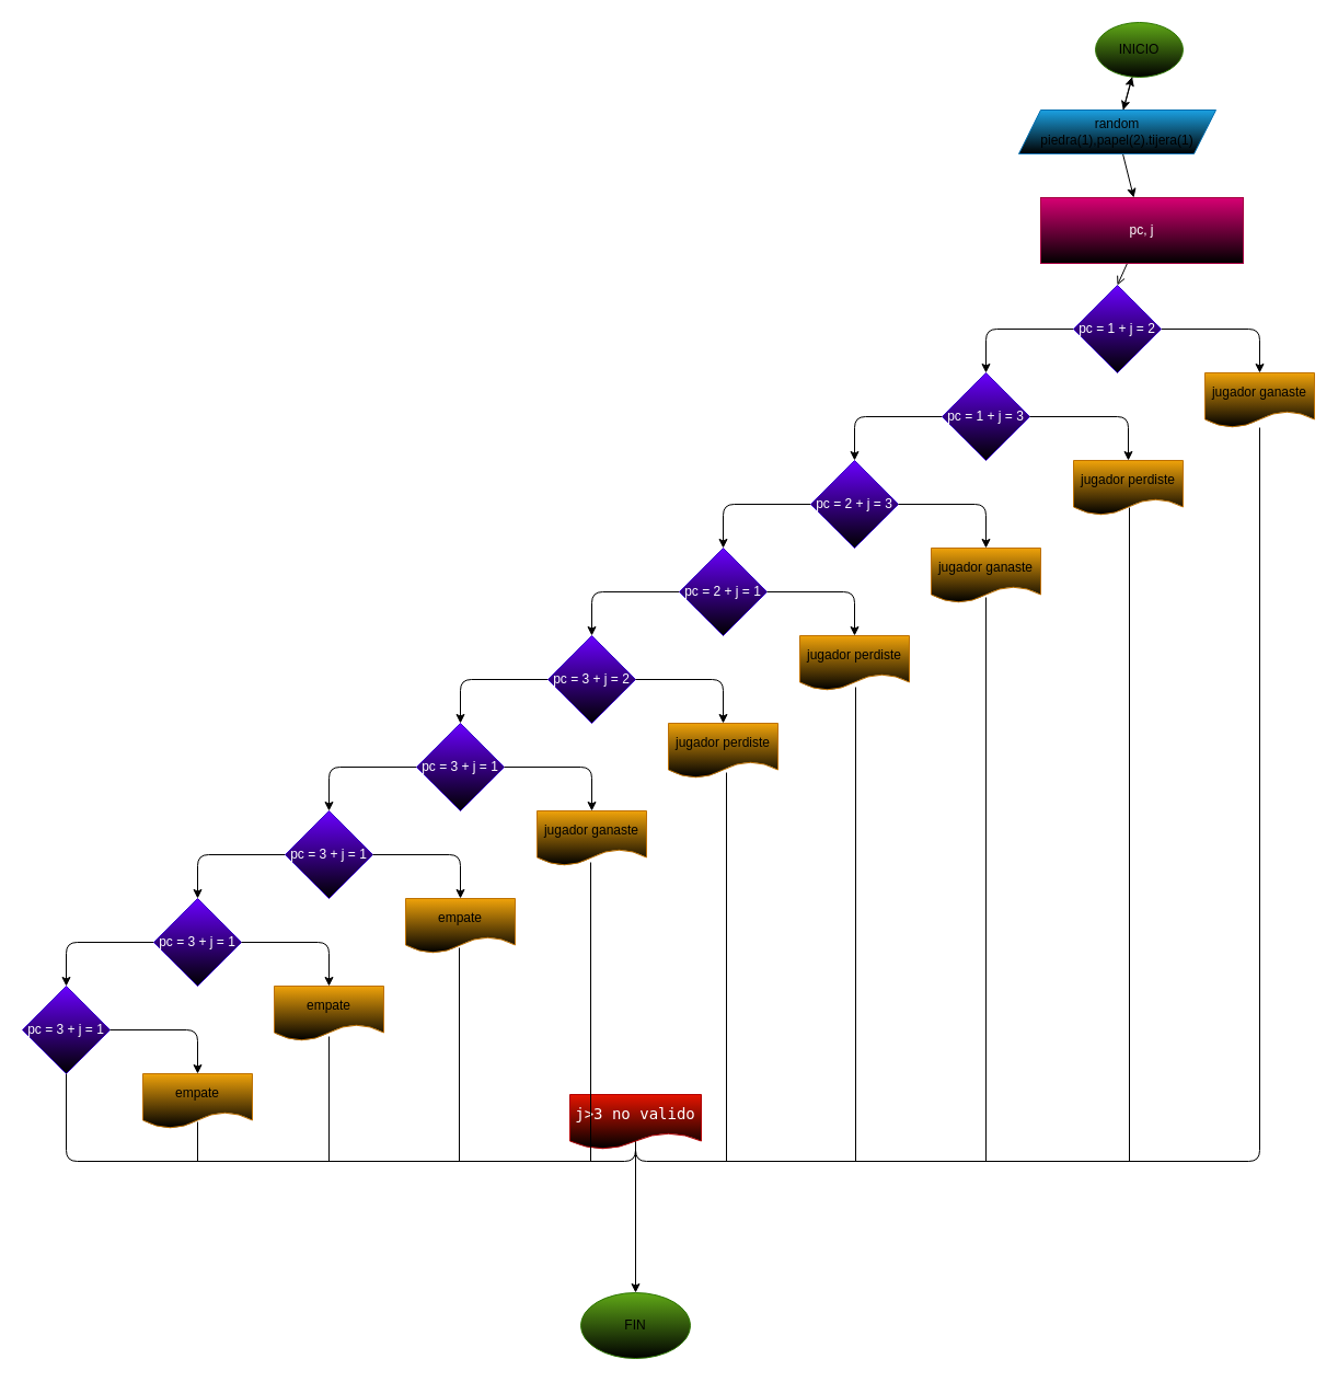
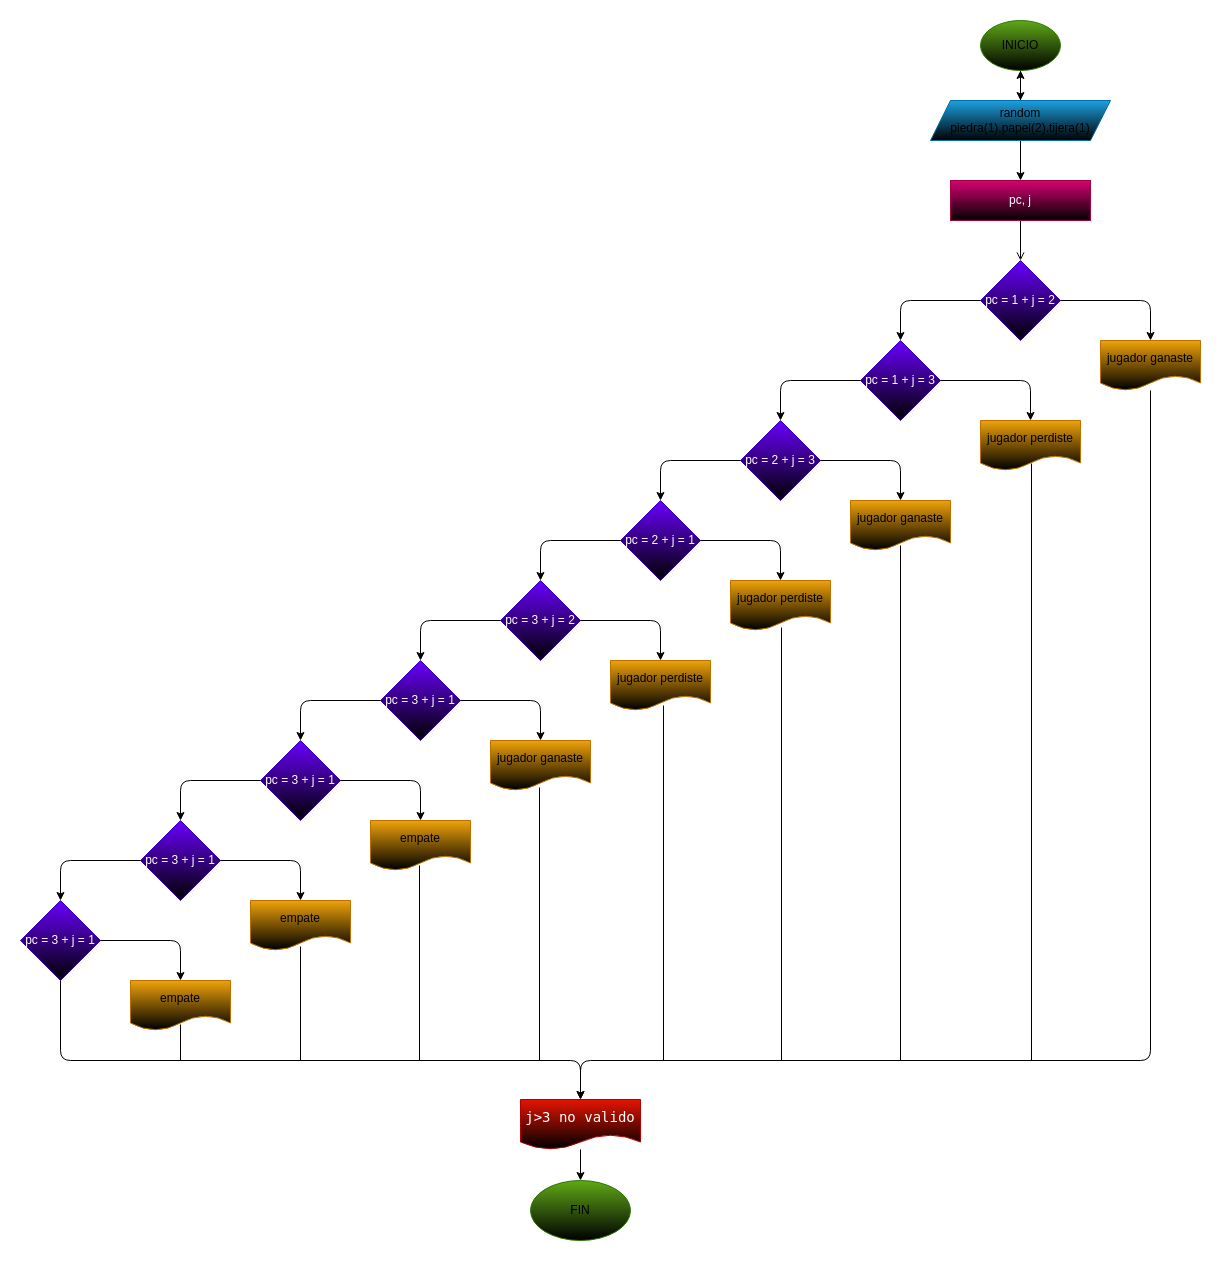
- <mxCell id="3" value="&lt;font color=&quot;#000000&quot;&gt;INICIO&lt;/font&gt;" style="ellipse;whiteSpace=wrap;html=1;fillColor=#60a917;fontColor=#ffffff;strokeColor=#2D7600;gradientColor=default;" vertex="1" parent="1"><mxGeometry x="1000" y="20" width="80" height="50" as="geometry" /></mxCell>
+ <mxCell id="3" value="&lt;font color=&quot;#000000&quot;&gt;INICIO&lt;/font&gt;" style="ellipse;whiteSpace=wrap;html=1;fillColor=#60a917;fontColor=#ffffff;strokeColor=#2D7600;gradientColor=default;" vertex="1" parent="1"><mxGeometry x="980" y="20" width="80" height="50" as="geometry" /></mxCell>
- <mxCell id="21" value="pc, j" style="rounded=0;whiteSpace=wrap;html=1;fillColor=#d80073;fontColor=#ffffff;strokeColor=#A50040;gradientColor=default;" vertex="1" parent="1"><mxGeometry x="950" y="180" width="185" height="60" as="geometry" /></mxCell>
+ <mxCell id="21" value="pc, j" style="rounded=0;whiteSpace=wrap;html=1;fillColor=#d80073;fontColor=#ffffff;strokeColor=#A50040;gradientColor=default;" vertex="1" parent="1"><mxGeometry x="950" y="180" width="140" height="40" as="geometry" /></mxCell>
- <mxCell id="47" value="&lt;div style=&quot;font-family: &amp;quot;Droid Sans Mono&amp;quot;, &amp;quot;monospace&amp;quot;, monospace; font-size: 14px; line-height: 19px;&quot;&gt;j&amp;gt;3 no valido&lt;/div&gt;" style="shape=document;whiteSpace=wrap;html=1;boundedLbl=1;fillColor=#e51400;fontColor=#ffffff;strokeColor=#B20000;gradientColor=default;" vertex="1" parent="1"><mxGeometry x="520" y="999" width="120" height="50" as="geometry" /></mxCell>
+ <mxCell id="47" value="&lt;div style=&quot;font-family: &amp;quot;Droid Sans Mono&amp;quot;, &amp;quot;monospace&amp;quot;, monospace; font-size: 14px; line-height: 19px;&quot;&gt;j&amp;gt;3 no valido&lt;/div&gt;" style="shape=document;whiteSpace=wrap;html=1;boundedLbl=1;fillColor=#e51400;fontColor=#ffffff;strokeColor=#B20000;gradientColor=default;" vertex="1" parent="1"><mxGeometry x="520" y="1099" width="120" height="50" as="geometry" /></mxCell>
